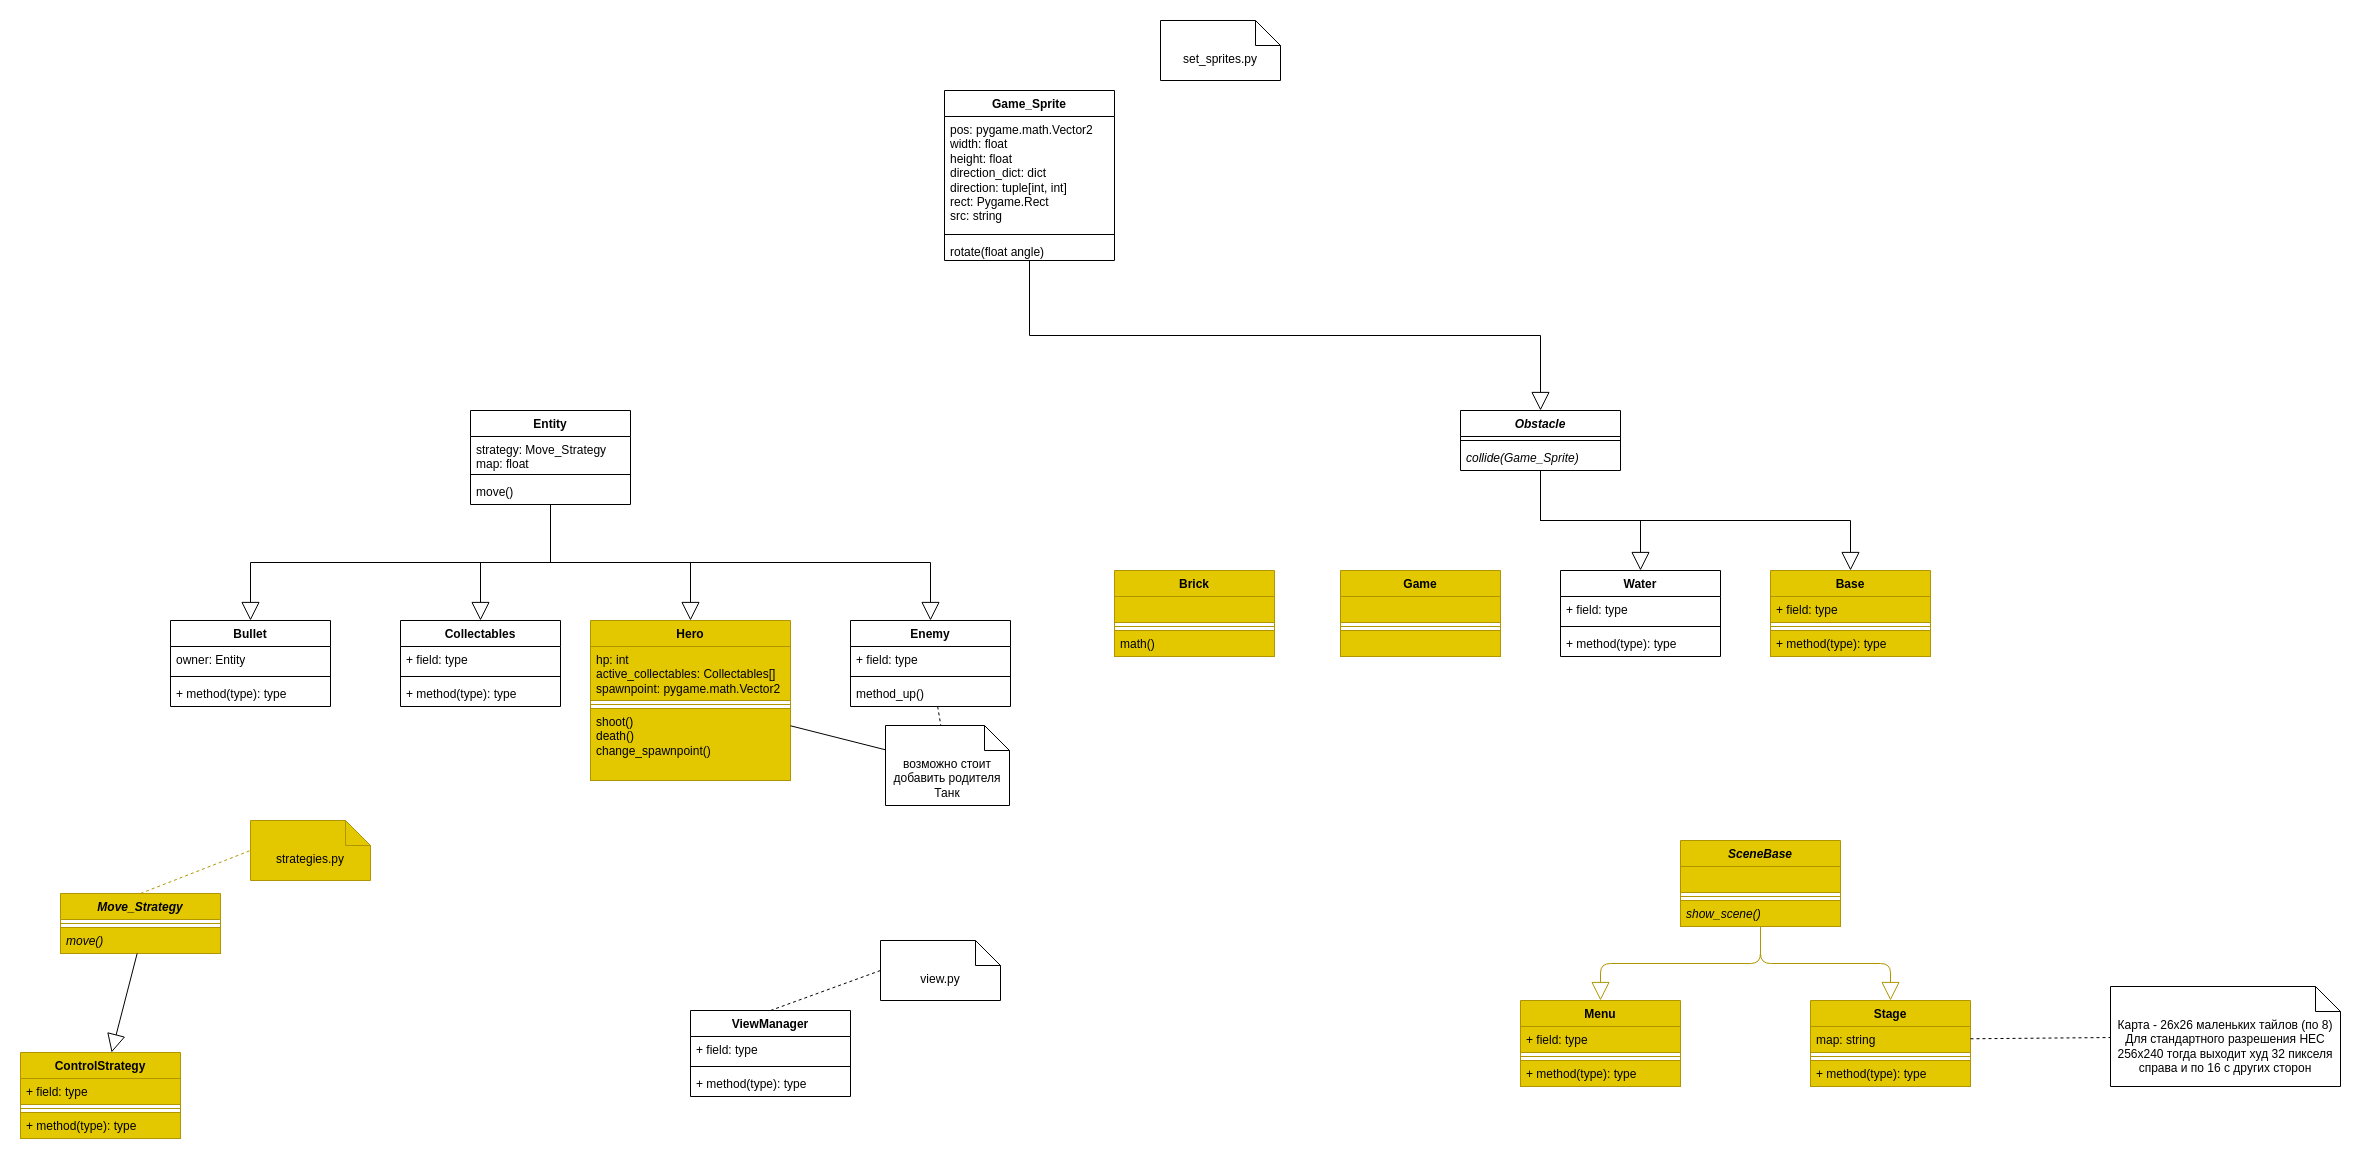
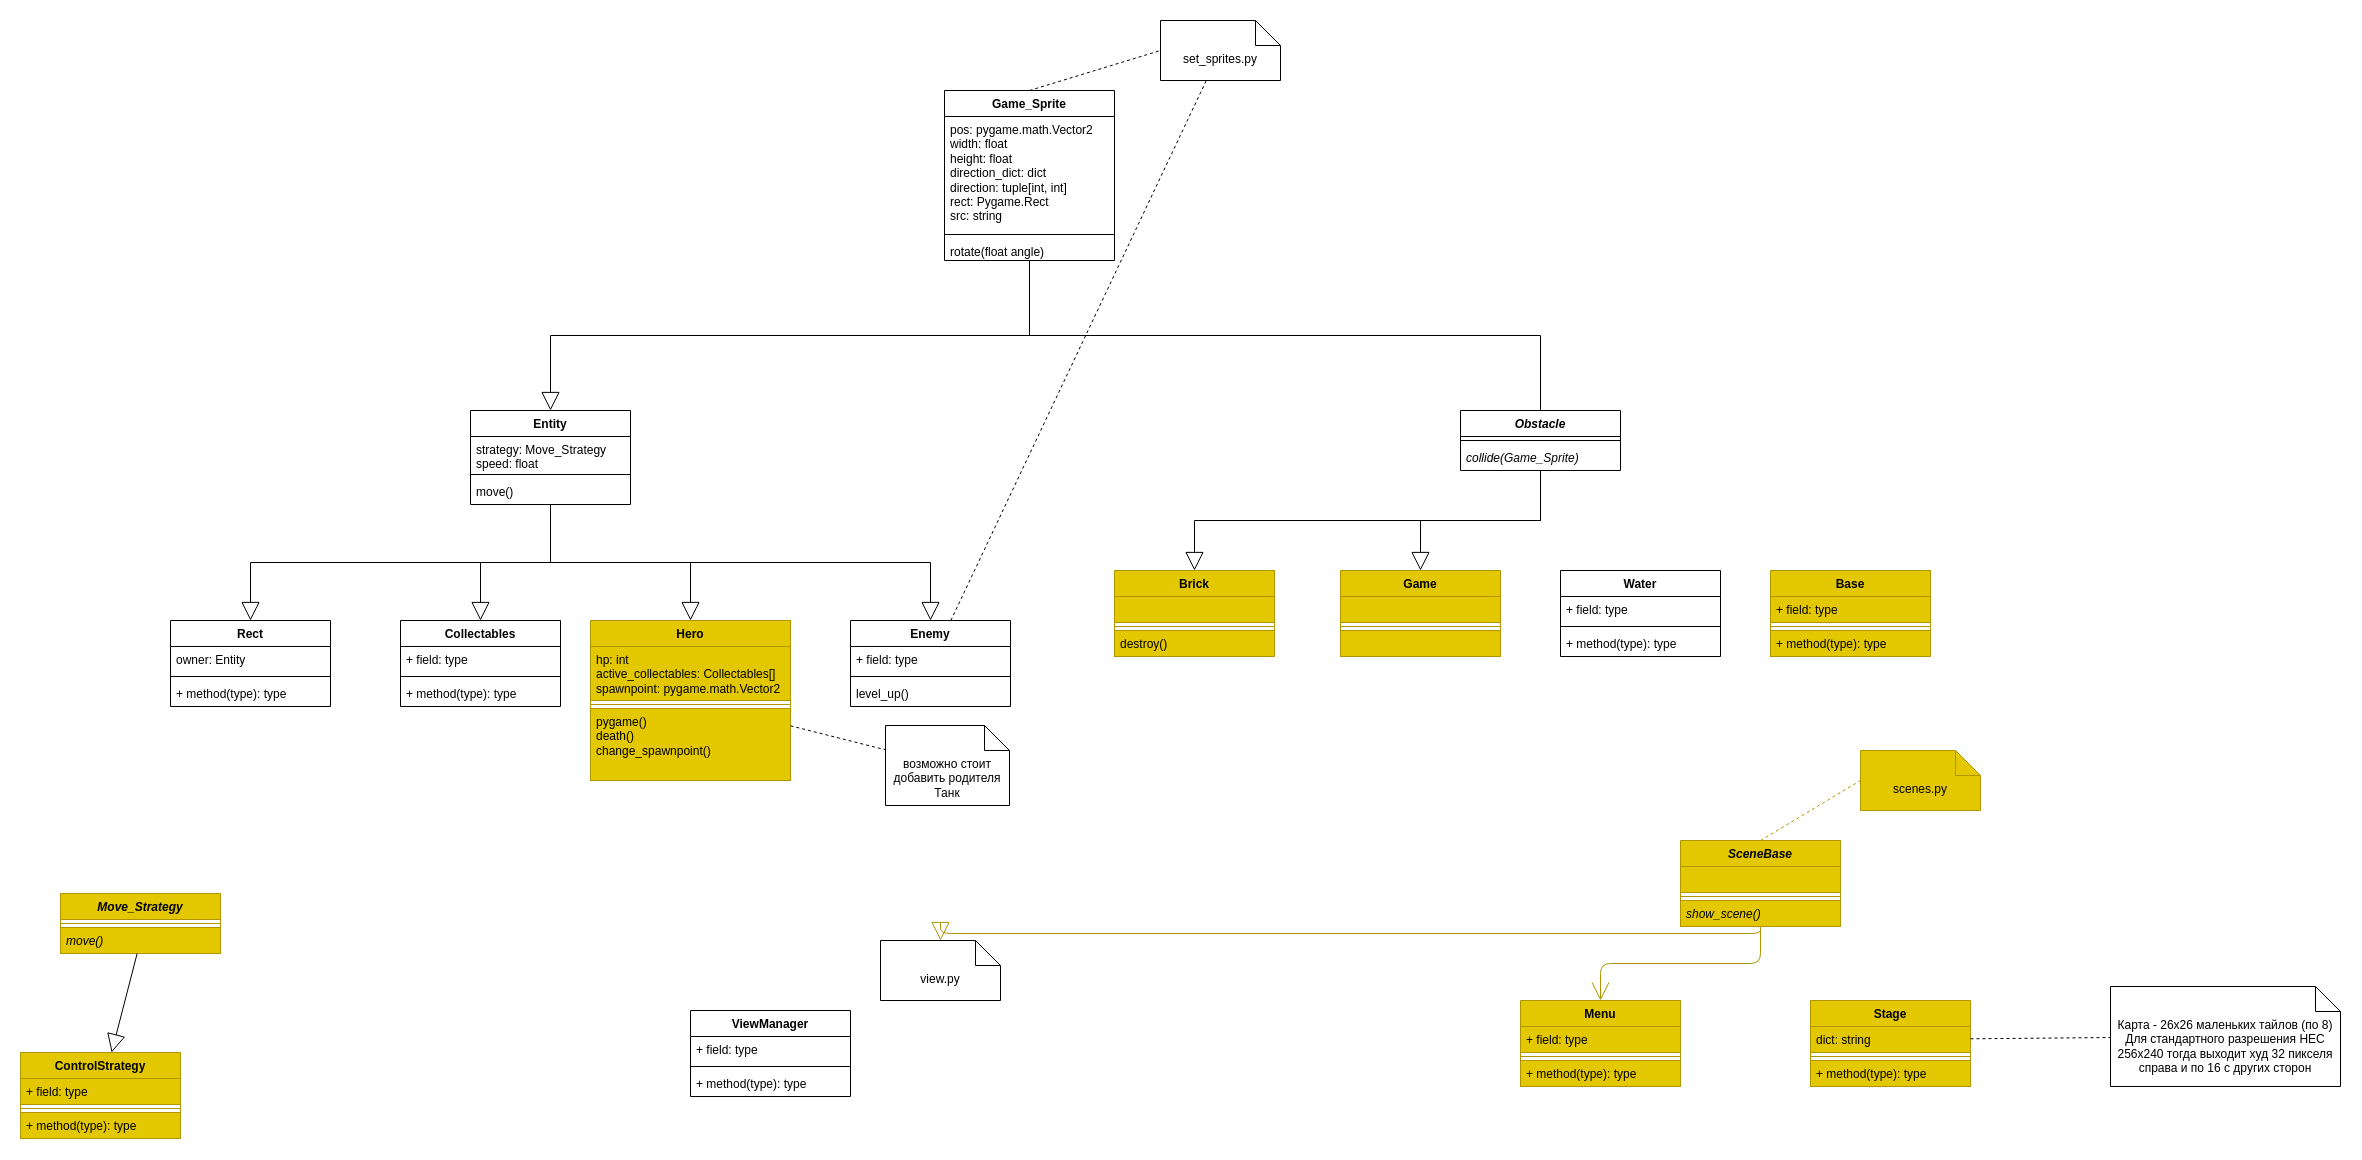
+ <mxCell id="73" value="" style="endArrow=none;dashed=1;html=1;rounded=0;entryX=0;entryY=0.5;entryDx=0;entryDy=0;entryPerimeter=0;exitX=0.5;exitY=0;exitDx=0;exitDy=0;" parent="1" source="2" target="59" edge="1"><mxGeometry width="50" height="50" relative="1" as="geometry"><mxPoint x="1200" y="180" as="sourcePoint" /><mxPoint x="1250" y="130" as="targetPoint" /></mxGeometry></mxCell>
+ <mxCell id="14" value="" style="endArrow=block;endSize=16;endFill=0;html=1;rounded=0;edgeStyle=elbowEdgeStyle;elbow=vertical;" parent="1" source="5" target="10" edge="1"><mxGeometry width="160" relative="1" as="geometry"><mxPoint x="1030" y="320" as="sourcePoint" /><mxPoint x="1190" y="320" as="targetPoint" /></mxGeometry></mxCell>
- <mxCell id="24" value="" style="endArrow=block;endSize=16;endFill=0;html=1;rounded=0;edgeStyle=elbowEdgeStyle;elbow=vertical;" parent="1" source="5" target="21" edge="1"><mxGeometry width="160" relative="1" as="geometry"><mxPoint x="1030" y="390" as="sourcePoint" /><mxPoint x="1530" y="440" as="targetPoint" /></mxGeometry></mxCell>
+ <mxCell id="24" value="" style="endArrow=none;endSize=16;endFill=0;html=1;rounded=0;edgeStyle=elbowEdgeStyle;elbow=vertical;" parent="1" source="5" target="21" edge="1"><mxGeometry width="160" relative="1" as="geometry"><mxPoint x="1030" y="390" as="sourcePoint" /><mxPoint x="1530" y="440" as="targetPoint" /></mxGeometry></mxCell>
- <mxCell id="11" value="strategy: Move_Strategy&lt;br&gt;&lt;div&gt;&lt;div&gt;map: float&lt;/div&gt;&lt;/div&gt;" style="text;strokeColor=none;fillColor=none;align=left;verticalAlign=top;spacingLeft=4;spacingRight=4;overflow=hidden;rotatable=0;points=[[0,0.5],[1,0.5]];portConstraint=eastwest;whiteSpace=wrap;html=1;" parent="10" vertex="1"><mxGeometry y="26" width="160" height="34" as="geometry" /></mxCell>
+ <mxCell id="11" value="strategy: Move_Strategy&lt;br&gt;&lt;div&gt;&lt;div&gt;speed: float&lt;/div&gt;&lt;/div&gt;" style="text;strokeColor=none;fillColor=none;align=left;verticalAlign=top;spacingLeft=4;spacingRight=4;overflow=hidden;rotatable=0;points=[[0,0.5],[1,0.5]];portConstraint=eastwest;whiteSpace=wrap;html=1;" parent="10" vertex="1"><mxGeometry y="26" width="160" height="34" as="geometry" /></mxCell>
+ <mxCell id="46" value="" style="endArrow=block;endSize=16;endFill=0;html=1;rounded=0;entryX=0.5;entryY=0;entryDx=0;entryDy=0;edgeStyle=elbowEdgeStyle;elbow=vertical;" parent="1" source="23" target="29" edge="1"><mxGeometry width="160" relative="1" as="geometry"><mxPoint x="1390" y="460" as="sourcePoint" /><mxPoint x="1550" y="460" as="targetPoint" /></mxGeometry></mxCell>
- <mxCell id="48" value="" style="endArrow=block;endSize=16;endFill=0;html=1;rounded=0;edgeStyle=elbowEdgeStyle;elbow=vertical;" parent="1" source="23" target="41" edge="1"><mxGeometry width="160" relative="1" as="geometry"><mxPoint x="1390" y="460" as="sourcePoint" /><mxPoint x="1550" y="460" as="targetPoint" /></mxGeometry></mxCell>
+ <mxCell id="45" value="" style="endArrow=block;endSize=16;endFill=0;html=1;rounded=0;edgeStyle=elbowEdgeStyle;elbow=vertical;" parent="1" source="23" target="33" edge="1"><mxGeometry width="160" relative="1" as="geometry"><mxPoint x="1390" y="460" as="sourcePoint" /><mxPoint x="1550" y="460" as="targetPoint" /></mxGeometry></mxCell>
- <mxCell id="47" value="" style="endArrow=block;endSize=16;endFill=0;html=1;rounded=0;edgeStyle=elbowEdgeStyle;elbow=vertical;" parent="1" source="23" target="37" edge="1"><mxGeometry width="160" relative="1" as="geometry"><mxPoint x="1390" y="460" as="sourcePoint" /><mxPoint x="1550" y="460" as="targetPoint" /></mxGeometry></mxCell>
- <mxCell id="25" value="Bullet" style="swimlane;fontStyle=1;align=center;verticalAlign=top;childLayout=stackLayout;horizontal=1;startSize=26;horizontalStack=0;resizeParent=1;resizeParentMax=0;resizeLast=0;collapsible=1;marginBottom=0;whiteSpace=wrap;html=1;" parent="1" vertex="1"><mxGeometry x="170" y="620" width="160" height="86" as="geometry" /></mxCell>
+ <mxCell id="25" value="Rect" style="swimlane;fontStyle=1;align=center;verticalAlign=top;childLayout=stackLayout;horizontal=1;startSize=26;horizontalStack=0;resizeParent=1;resizeParentMax=0;resizeLast=0;collapsible=1;marginBottom=0;whiteSpace=wrap;html=1;" parent="1" vertex="1"><mxGeometry x="170" y="620" width="160" height="86" as="geometry" /></mxCell>
- <mxCell id="32" value="math()" style="text;strokeColor=#B09500;fillColor=#e3c800;align=left;verticalAlign=top;spacingLeft=4;spacingRight=4;overflow=hidden;rotatable=0;points=[[0,0.5],[1,0.5]];portConstraint=eastwest;whiteSpace=wrap;html=1;fontColor=#000000;" parent="29" vertex="1"><mxGeometry y="60" width="160" height="26" as="geometry" /></mxCell>
+ <mxCell id="32" value="destroy()" style="text;strokeColor=#B09500;fillColor=#e3c800;align=left;verticalAlign=top;spacingLeft=4;spacingRight=4;overflow=hidden;rotatable=0;points=[[0,0.5],[1,0.5]];portConstraint=eastwest;whiteSpace=wrap;html=1;fontColor=#000000;" parent="29" vertex="1"><mxGeometry y="60" width="160" height="26" as="geometry" /></mxCell>
- <mxCell id="18" value="method_up()" style="text;strokeColor=none;fillColor=none;align=left;verticalAlign=top;spacingLeft=4;spacingRight=4;overflow=hidden;rotatable=0;points=[[0,0.5],[1,0.5]];portConstraint=eastwest;whiteSpace=wrap;html=1;" parent="15" vertex="1"><mxGeometry y="60" width="160" height="26" as="geometry" /></mxCell>
+ <mxCell id="18" value="level_up()" style="text;strokeColor=none;fillColor=none;align=left;verticalAlign=top;spacingLeft=4;spacingRight=4;overflow=hidden;rotatable=0;points=[[0,0.5],[1,0.5]];portConstraint=eastwest;whiteSpace=wrap;html=1;" parent="15" vertex="1"><mxGeometry y="60" width="160" height="26" as="geometry" /></mxCell>
- <mxCell id="91" value="" style="endArrow=none;dashed=1;html=1;elbow=vertical;" parent="1" source="15" target="89" edge="1"><mxGeometry width="50" height="50" relative="1" as="geometry"><mxPoint x="730" y="710" as="sourcePoint" /><mxPoint x="780" y="660" as="targetPoint" /></mxGeometry></mxCell>
+ <mxCell id="91" value="" style="endArrow=none;dashed=1;html=1;elbow=vertical;" parent="1" source="15" target="59" edge="1"><mxGeometry width="50" height="50" relative="1" as="geometry"><mxPoint x="730" y="710" as="sourcePoint" /><mxPoint x="780" y="660" as="targetPoint" /></mxGeometry></mxCell>
- <mxCell id="9" value="shoot()&lt;div&gt;death()&lt;br&gt;change_spawnpoint()&lt;/div&gt;" style="text;strokeColor=#B09500;fillColor=#e3c800;align=left;verticalAlign=top;spacingLeft=4;spacingRight=4;overflow=hidden;rotatable=0;points=[[0,0.5],[1,0.5]];portConstraint=eastwest;whiteSpace=wrap;html=1;fontColor=#000000;" parent="6" vertex="1"><mxGeometry y="88" width="200" height="72" as="geometry" /></mxCell>
+ <mxCell id="9" value="pygame()&lt;div&gt;death()&lt;br&gt;change_spawnpoint()&lt;/div&gt;" style="text;strokeColor=#B09500;fillColor=#e3c800;align=left;verticalAlign=top;spacingLeft=4;spacingRight=4;overflow=hidden;rotatable=0;points=[[0,0.5],[1,0.5]];portConstraint=eastwest;whiteSpace=wrap;html=1;fontColor=#000000;" parent="6" vertex="1"><mxGeometry y="88" width="200" height="72" as="geometry" /></mxCell>
- <mxCell id="90" value="" style="endArrow=none;dashed=0;html=1;elbow=vertical;" parent="1" source="6" target="89" edge="1"><mxGeometry width="50" height="50" relative="1" as="geometry"><mxPoint x="720" y="580" as="sourcePoint" /><mxPoint x="770" y="530" as="targetPoint" /></mxGeometry></mxCell>
+ <mxCell id="90" value="" style="endArrow=none;dashed=1;html=1;elbow=vertical;" parent="1" source="6" target="89" edge="1"><mxGeometry width="50" height="50" relative="1" as="geometry"><mxPoint x="720" y="580" as="sourcePoint" /><mxPoint x="770" y="530" as="targetPoint" /></mxGeometry></mxCell>
+ <mxCell id="64" value="scenes.py" style="shape=note2;boundedLbl=1;whiteSpace=wrap;html=1;size=25;verticalAlign=top;align=center;fillColor=#e3c800;fontColor=#000000;strokeColor=#B09500;" parent="1" vertex="1"><mxGeometry x="1860" y="750" width="120" height="60" as="geometry" /></mxCell>
+ <mxCell id="72" value="" style="endArrow=none;dashed=1;html=1;rounded=0;exitX=0.5;exitY=0;exitDx=0;exitDy=0;entryX=0;entryY=0.5;entryDx=0;entryDy=0;entryPerimeter=0;fillColor=#e3c800;strokeColor=#B09500;" parent="1" source="74" target="64" edge="1"><mxGeometry width="50" height="50" relative="1" as="geometry"><mxPoint x="1610" y="790" as="sourcePoint" /><mxPoint x="1660" y="740" as="targetPoint" /></mxGeometry></mxCell>
- <mxCell id="66" value="strategies.py" style="shape=note2;boundedLbl=1;whiteSpace=wrap;html=1;size=25;verticalAlign=top;align=center;fillColor=#e3c800;fontColor=#000000;strokeColor=#B09500;" parent="1" vertex="1"><mxGeometry x="250" y="820" width="120" height="60" as="geometry" /></mxCell>
- <mxCell id="70" value="" style="endArrow=none;dashed=1;html=1;rounded=0;exitX=0.5;exitY=0;exitDx=0;exitDy=0;entryX=0;entryY=0.5;entryDx=0;entryDy=0;entryPerimeter=0;fillColor=#e3c800;strokeColor=#B09500;" parent="1" source="67" target="66" edge="1"><mxGeometry width="50" height="50" relative="1" as="geometry"><mxPoint x="480" y="930" as="sourcePoint" /><mxPoint x="530" y="880" as="targetPoint" /></mxGeometry></mxCell>
- <mxCell id="82" value="" style="endArrow=block;endSize=16;endFill=0;html=1;edgeStyle=elbowEdgeStyle;elbow=vertical;fillColor=#e3c800;strokeColor=#B09500;" parent="1" source="77" target="78" edge="1"><mxGeometry width="160" relative="1" as="geometry"><mxPoint x="1780" y="770" as="sourcePoint" /><mxPoint x="1940" y="770" as="targetPoint" /></mxGeometry></mxCell>
+ <mxCell id="82" value="" style="endArrow=block;endSize=16;endFill=0;html=1;edgeStyle=elbowEdgeStyle;elbow=vertical;fillColor=#e3c800;strokeColor=#B09500;" parent="1" source="77" target="65" edge="1"><mxGeometry width="160" relative="1" as="geometry"><mxPoint x="1780" y="770" as="sourcePoint" /><mxPoint x="1940" y="770" as="targetPoint" /></mxGeometry></mxCell>
- <mxCell id="83" value="" style="endArrow=block;endSize=16;endFill=0;html=1;edgeStyle=elbowEdgeStyle;elbow=vertical;fillColor=#e3c800;strokeColor=#B09500;" parent="1" source="77" target="60" edge="1"><mxGeometry width="160" relative="1" as="geometry"><mxPoint x="1780" y="770" as="sourcePoint" /><mxPoint x="1940" y="770" as="targetPoint" /></mxGeometry></mxCell>
+ <mxCell id="83" value="" style="endArrow=open;endSize=16;endFill=0;html=1;edgeStyle=elbowEdgeStyle;elbow=vertical;fillColor=#e3c800;strokeColor=#B09500;" parent="1" source="77" target="60" edge="1"><mxGeometry width="160" relative="1" as="geometry"><mxPoint x="1780" y="770" as="sourcePoint" /><mxPoint x="1940" y="770" as="targetPoint" /></mxGeometry></mxCell>
- <mxCell id="71" value="" style="endArrow=none;dashed=1;html=1;rounded=0;entryX=0;entryY=0.5;entryDx=0;entryDy=0;entryPerimeter=0;exitX=0.5;exitY=0;exitDx=0;exitDy=0;" parent="1" source="55" target="65" edge="1"><mxGeometry width="50" height="50" relative="1" as="geometry"><mxPoint x="460" y="1060" as="sourcePoint" /><mxPoint x="510" y="1010" as="targetPoint" /></mxGeometry></mxCell>
- <mxCell id="79" value="map: string" style="text;strokeColor=#B09500;fillColor=#e3c800;align=left;verticalAlign=top;spacingLeft=4;spacingRight=4;overflow=hidden;rotatable=0;points=[[0,0.5],[1,0.5]];portConstraint=eastwest;fontColor=#000000;" parent="78" vertex="1"><mxGeometry y="26" width="160" height="26" as="geometry" /></mxCell>
+ <mxCell id="79" value="dict: string" style="text;strokeColor=#B09500;fillColor=#e3c800;align=left;verticalAlign=top;spacingLeft=4;spacingRight=4;overflow=hidden;rotatable=0;points=[[0,0.5],[1,0.5]];portConstraint=eastwest;fontColor=#000000;" parent="78" vertex="1"><mxGeometry y="26" width="160" height="26" as="geometry" /></mxCell>
